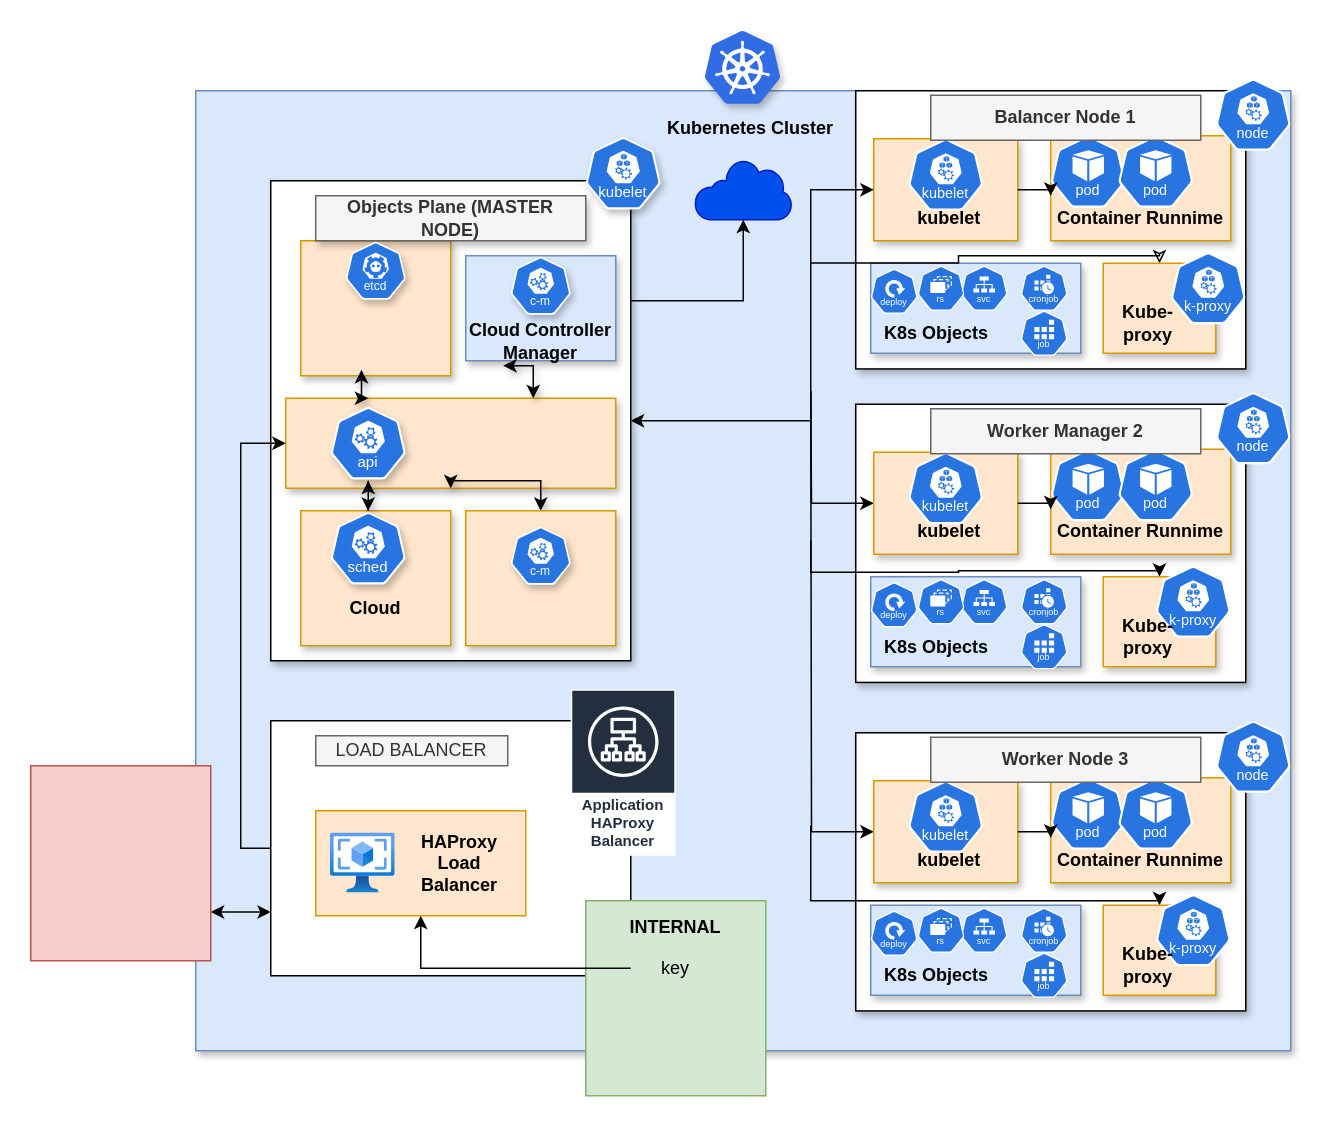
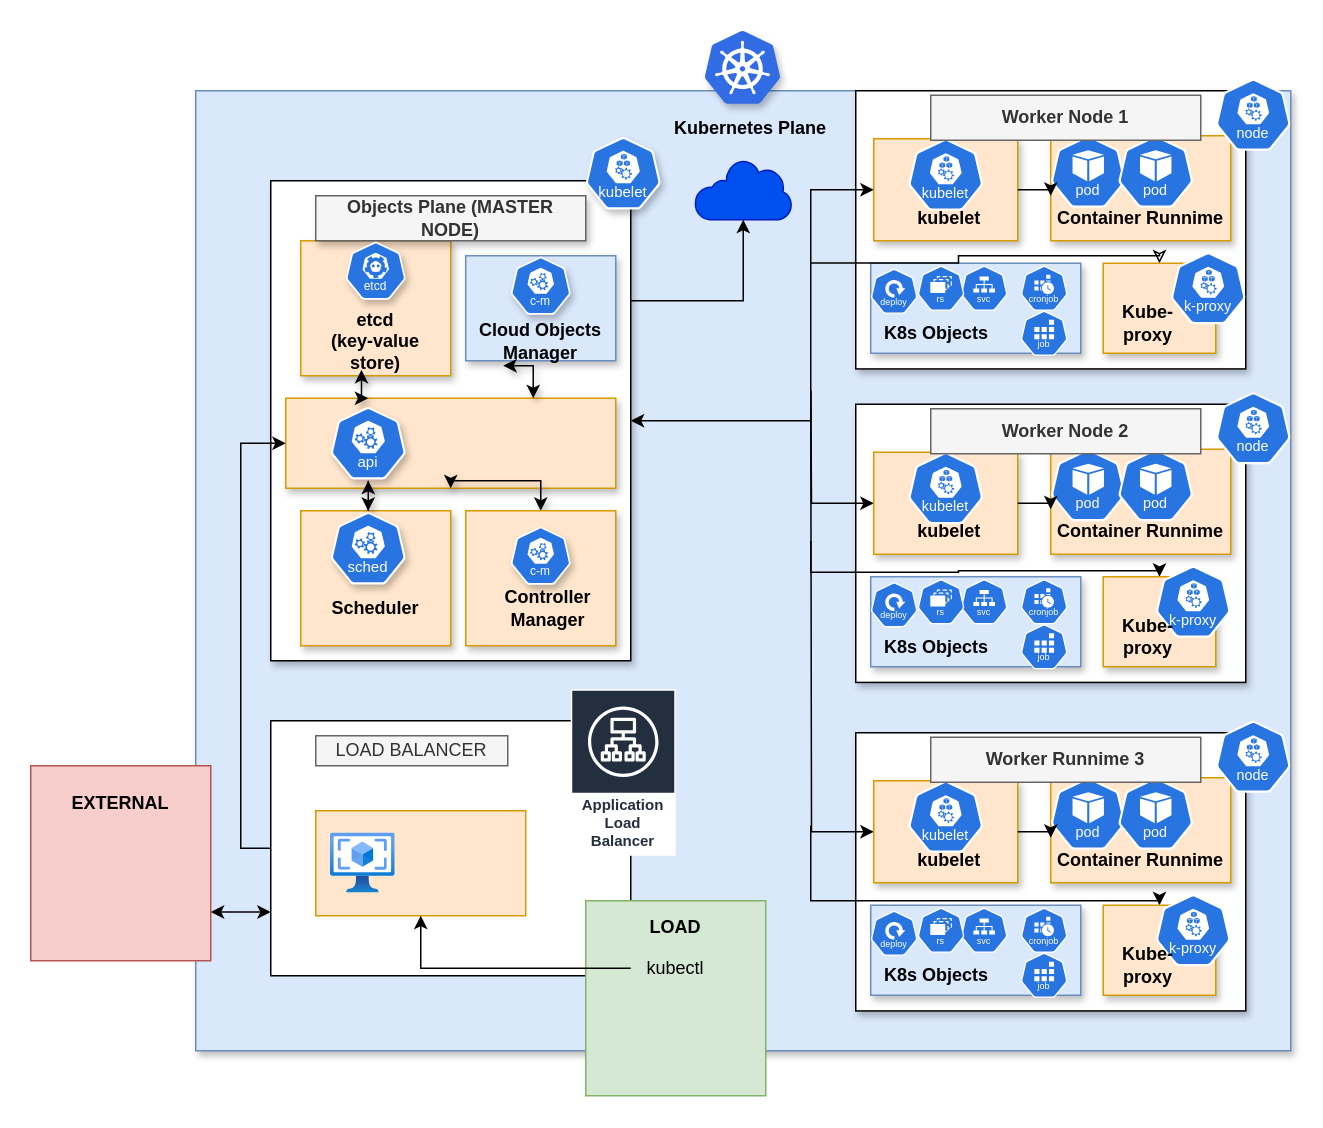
- <mxCell id="45" value="&lt;b&gt;Balancer Node 1&lt;/b&gt;" style="text;html=1;align=center;verticalAlign=middle;whiteSpace=wrap;rounded=0;fillColor=#f5f5f5;fontColor=#333333;strokeColor=#666666;" vertex="1" parent="1"><mxGeometry x="620" y="63" width="180" height="30" as="geometry" /></mxCell>
+ <mxCell id="45" value="&lt;b&gt;Worker Node 1&lt;/b&gt;" style="text;html=1;align=center;verticalAlign=middle;whiteSpace=wrap;rounded=0;fillColor=#f5f5f5;fontColor=#333333;strokeColor=#666666;" vertex="1" parent="1"><mxGeometry x="620" y="63" width="180" height="30" as="geometry" /></mxCell>
- <mxCell id="4" value="&lt;div&gt;Kubernetes Cluster&lt;/div&gt;" style="text;html=1;align=center;verticalAlign=middle;whiteSpace=wrap;rounded=0;shadow=1;fixDash=0;fontStyle=1" vertex="1" parent="1"><mxGeometry x="430" y="70" width="140" height="30" as="geometry" /></mxCell>
+ <mxCell id="4" value="&lt;div&gt;Kubernetes Plane&lt;/div&gt;" style="text;html=1;align=center;verticalAlign=middle;whiteSpace=wrap;rounded=0;shadow=1;fixDash=0;fontStyle=1" vertex="1" parent="1"><mxGeometry x="430" y="70" width="140" height="30" as="geometry" /></mxCell>
+ <mxCell id="17" value="etcd&lt;br&gt;(key-value store)" style="text;html=1;align=center;verticalAlign=middle;whiteSpace=wrap;rounded=0;aspect=fixed;shadow=1;fixDash=0;fontStyle=1" vertex="1" parent="1"><mxGeometry x="210" y="206.67" width="80" height="40" as="geometry" /></mxCell>
- <mxCell id="22" value="Cloud Controller Manager" style="text;html=1;align=center;verticalAlign=middle;whiteSpace=wrap;rounded=0;aspect=fixed;shadow=1;fixDash=0;fontStyle=1" vertex="1" parent="1"><mxGeometry x="310" y="210" width="100" height="33.33" as="geometry" /></mxCell>
+ <mxCell id="22" value="Cloud Objects Manager" style="text;html=1;align=center;verticalAlign=middle;whiteSpace=wrap;rounded=0;aspect=fixed;shadow=1;fixDash=0;fontStyle=1" vertex="1" parent="1"><mxGeometry x="310" y="210" width="100" height="33.33" as="geometry" /></mxCell>
- <mxCell id="70" value="&lt;b&gt;Worker Manager 2&lt;/b&gt;" style="text;html=1;align=center;verticalAlign=middle;whiteSpace=wrap;rounded=0;fillColor=#f5f5f5;fontColor=#333333;strokeColor=#666666;" vertex="1" parent="49"><mxGeometry x="50" y="11" width="180" height="30" as="geometry" /></mxCell>
+ <mxCell id="70" value="&lt;b&gt;Worker Node 2&lt;/b&gt;" style="text;html=1;align=center;verticalAlign=middle;whiteSpace=wrap;rounded=0;fillColor=#f5f5f5;fontColor=#333333;strokeColor=#666666;" vertex="1" parent="49"><mxGeometry x="50" y="11" width="180" height="30" as="geometry" /></mxCell>
- <mxCell id="24" value="Cloud" style="text;html=1;align=center;verticalAlign=middle;whiteSpace=wrap;rounded=0;aspect=fixed;shadow=1;fixDash=0;fontStyle=1" vertex="1" parent="1"><mxGeometry x="220" y="390" width="60" height="30" as="geometry" /></mxCell>
+ <mxCell id="24" value="Scheduler" style="text;html=1;align=center;verticalAlign=middle;whiteSpace=wrap;rounded=0;aspect=fixed;shadow=1;fixDash=0;fontStyle=1" vertex="1" parent="1"><mxGeometry x="220" y="390" width="60" height="30" as="geometry" /></mxCell>
+ <mxCell id="25" value="Controller Manager" style="text;html=1;align=center;verticalAlign=middle;whiteSpace=wrap;rounded=0;shadow=1;fixDash=0;fontStyle=1" vertex="1" parent="1"><mxGeometry x="330" y="390" width="70" height="30" as="geometry" /></mxCell>
- <mxCell id="95" value="&lt;b&gt;Worker Node 3&lt;/b&gt;" style="text;html=1;align=center;verticalAlign=middle;whiteSpace=wrap;rounded=0;fillColor=#f5f5f5;fontColor=#333333;strokeColor=#666666;" vertex="1" parent="74"><mxGeometry x="50" y="11" width="180" height="30" as="geometry" /></mxCell>
+ <mxCell id="95" value="&lt;b&gt;Worker Runnime 3&lt;/b&gt;" style="text;html=1;align=center;verticalAlign=middle;whiteSpace=wrap;rounded=0;fillColor=#f5f5f5;fontColor=#333333;strokeColor=#666666;" vertex="1" parent="74"><mxGeometry x="50" y="11" width="180" height="30" as="geometry" /></mxCell>
+ <mxCell id="112" value="&lt;b&gt;EXTERNAL&lt;/b&gt;" style="text;html=1;align=center;verticalAlign=middle;whiteSpace=wrap;rounded=0;" vertex="1" parent="1"><mxGeometry x="50" y="520" width="60" height="30" as="geometry" /></mxCell>
- <mxCell id="104" value="Application HAProxy Balancer" style="sketch=0;outlineConnect=0;fontColor=#232F3E;gradientColor=none;strokeColor=#ffffff;fillColor=#232F3E;dashed=0;verticalLabelPosition=middle;verticalAlign=bottom;align=center;html=1;whiteSpace=wrap;fontSize=10;fontStyle=1;spacing=3;shape=mxgraph.aws4.productIcon;prIcon=mxgraph.aws4.application_load_balancer;" vertex="1" parent="1"><mxGeometry x="380" y="459" width="70" height="111" as="geometry" /></mxCell>
+ <mxCell id="104" value="Application Load Balancer" style="sketch=0;outlineConnect=0;fontColor=#232F3E;gradientColor=none;strokeColor=#ffffff;fillColor=#232F3E;dashed=0;verticalLabelPosition=middle;verticalAlign=bottom;align=center;html=1;whiteSpace=wrap;fontSize=10;fontStyle=1;spacing=3;shape=mxgraph.aws4.productIcon;prIcon=mxgraph.aws4.application_load_balancer;" vertex="1" parent="1"><mxGeometry x="380" y="459" width="70" height="111" as="geometry" /></mxCell>
- <mxCell id="109" value="&lt;b&gt;HAProxy&lt;br&gt;Load Balancer&lt;/b&gt;" style="text;html=1;align=center;verticalAlign=middle;whiteSpace=wrap;rounded=0;" vertex="1" parent="106"><mxGeometry x="62" y="20" width="68" height="30" as="geometry" /></mxCell>
- <mxCell id="114" value="&lt;div&gt;&lt;b&gt;INTERNAL&lt;/b&gt;&lt;/div&gt;&lt;div&gt;&lt;b&gt;&lt;br&gt;&lt;/b&gt;&lt;/div&gt;" style="text;html=1;align=center;verticalAlign=middle;whiteSpace=wrap;rounded=0;" vertex="1" parent="1"><mxGeometry x="420" y="610" width="60" height="30" as="geometry" /></mxCell>
+ <mxCell id="114" value="&lt;div&gt;&lt;b&gt;LOAD&lt;/b&gt;&lt;/div&gt;&lt;div&gt;&lt;b&gt;&lt;br&gt;&lt;/b&gt;&lt;/div&gt;" style="text;html=1;align=center;verticalAlign=middle;whiteSpace=wrap;rounded=0;" vertex="1" parent="1"><mxGeometry x="420" y="610" width="60" height="30" as="geometry" /></mxCell>
- <mxCell id="116" value="key" style="text;html=1;align=center;verticalAlign=middle;whiteSpace=wrap;rounded=0;" vertex="1" parent="1"><mxGeometry x="420" y="630" width="60" height="30" as="geometry" /></mxCell>
+ <mxCell id="116" value="kubectl" style="text;html=1;align=center;verticalAlign=middle;whiteSpace=wrap;rounded=0;" vertex="1" parent="1"><mxGeometry x="420" y="630" width="60" height="30" as="geometry" /></mxCell>
